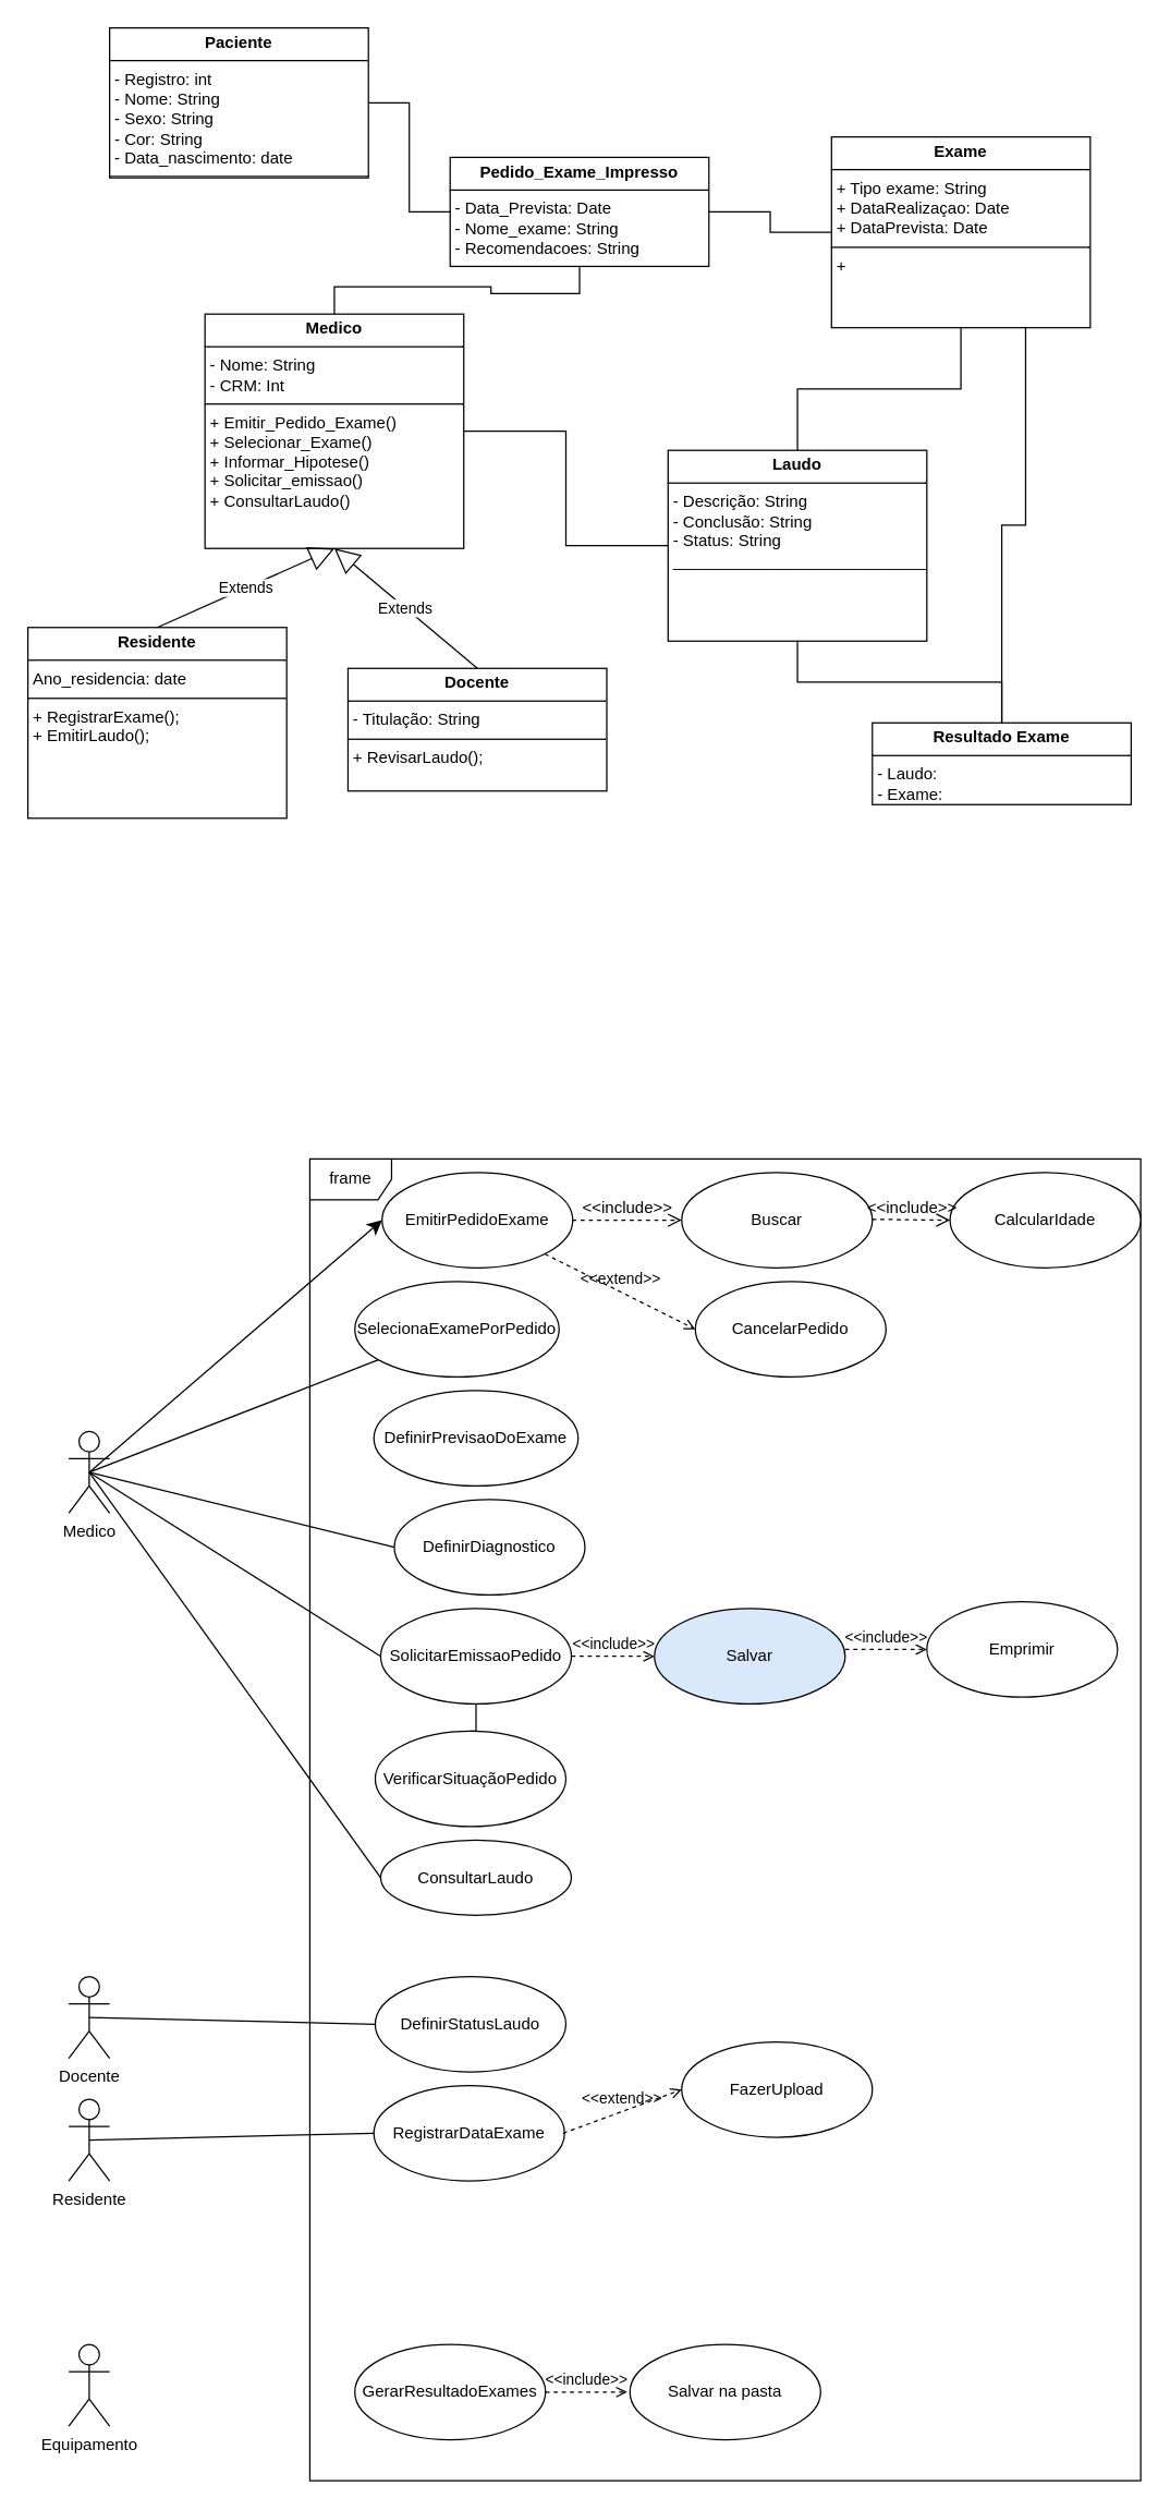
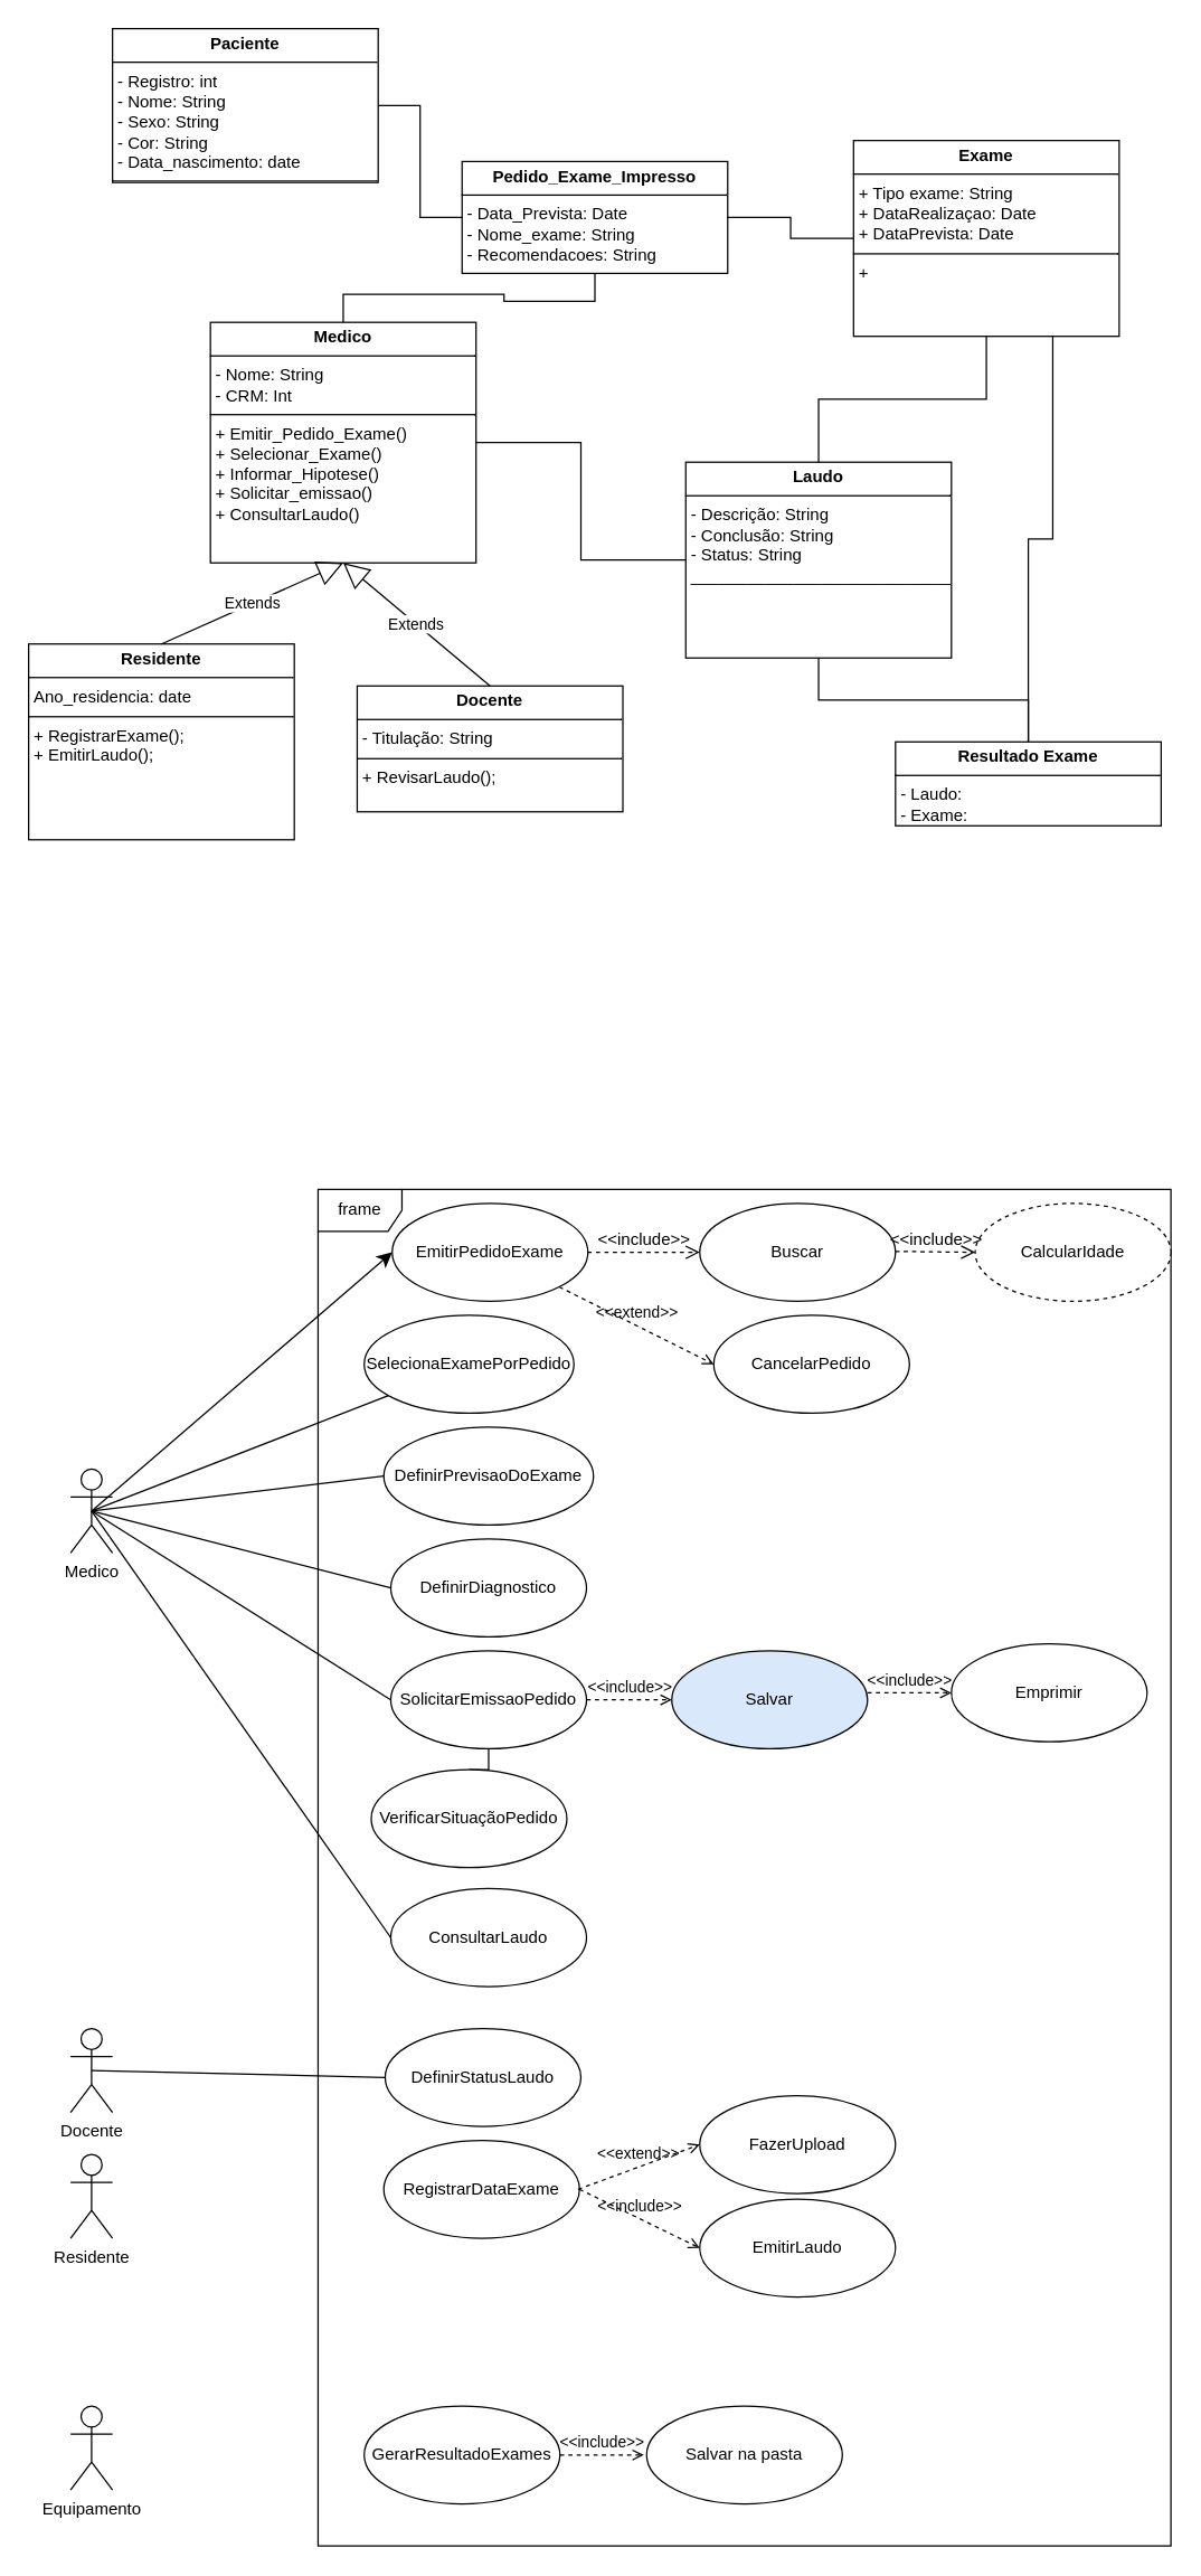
- <mxCell id="20" value="CalcularIdade" style="ellipse;whiteSpace=wrap;html=1;" parent="1" vertex="1"><mxGeometry x="697" y="860" width="140" height="70" as="geometry" /></mxCell>
+ <mxCell id="20" value="CalcularIdade" style="ellipse;whiteSpace=wrap;html=1;dashed=1;" parent="1" vertex="1"><mxGeometry x="697" y="860" width="140" height="70" as="geometry" /></mxCell>
+ <mxCell id="25" style="edgeStyle=none;curved=1;rounded=0;orthogonalLoop=1;jettySize=auto;html=1;entryX=0.5;entryY=0.5;entryDx=0;entryDy=0;entryPerimeter=0;fontSize=12;startSize=8;endSize=8;endArrow=none;endFill=0;exitX=0;exitY=0.5;exitDx=0;exitDy=0;" parent="1" source="24" target="14" edge="1"><mxGeometry relative="1" as="geometry" /></mxCell>
- <mxCell id="26" value="DefinirDiagnostico" style="ellipse;whiteSpace=wrap;html=1;" vertex="1" parent="1"><mxGeometry x="289" y="1100" width="140" height="70" as="geometry" /></mxCell>
+ <mxCell id="26" value="DefinirDiagnostico" style="ellipse;whiteSpace=wrap;html=1;" vertex="1" parent="1"><mxGeometry x="279" y="1100" width="140" height="70" as="geometry" /></mxCell>
- <mxCell id="38" value="VerificarSituaçãoPedido" style="ellipse;whiteSpace=wrap;html=1;" vertex="1" parent="1"><mxGeometry x="275" y="1270" width="140" height="70" as="geometry" /></mxCell>
+ <mxCell id="38" value="VerificarSituaçãoPedido" style="ellipse;whiteSpace=wrap;html=1;" vertex="1" parent="1"><mxGeometry x="265" y="1265" width="140" height="70" as="geometry" /></mxCell>
- <mxCell id="52" value="ConsultarLaudo" style="ellipse;whiteSpace=wrap;html=1;" vertex="1" parent="1"><mxGeometry x="279" y="1350" width="140" height="55" as="geometry" /></mxCell>
+ <mxCell id="52" value="ConsultarLaudo" style="ellipse;whiteSpace=wrap;html=1;" vertex="1" parent="1"><mxGeometry x="279" y="1350" width="140" height="70" as="geometry" /></mxCell>
- <mxCell id="16" style="rounded=0;orthogonalLoop=1;jettySize=auto;html=1;exitX=0.5;exitY=0.5;exitDx=0;exitDy=0;exitPerimeter=0;entryX=0;entryY=0.5;entryDx=0;entryDy=0;endArrow=none;endFill=0;" edge="1" parent="1" source="17" target="43"><mxGeometry relative="1" as="geometry" /></mxCell>
+ <mxCell id="46" value="&amp;lt;&amp;lt;include&amp;gt;&amp;gt;" style="html=1;verticalAlign=bottom;labelBackgroundColor=none;endArrow=open;endFill=0;dashed=1;rounded=0;exitX=1;exitY=0.5;exitDx=0;exitDy=0;entryX=0;entryY=0.5;entryDx=0;entryDy=0;" edge="1" parent="1" source="43" target="47"><mxGeometry width="160" relative="1" as="geometry"><mxPoint x="400" y="1620" as="sourcePoint" /><mxPoint x="500" y="1600" as="targetPoint" /></mxGeometry></mxCell>
+ <mxCell id="47" value="EmitirLaudo" style="ellipse;whiteSpace=wrap;html=1;" vertex="1" parent="1"><mxGeometry x="500" y="1572" width="140" height="70" as="geometry" /></mxCell>
